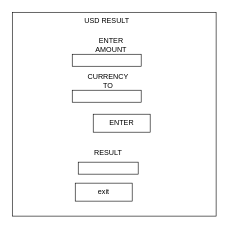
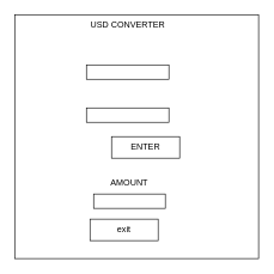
- <mxCell id="3" value="USD RESULT" style="text;html=1;strokeColor=none;fillColor=none;align=center;verticalAlign=middle;whiteSpace=wrap;rounded=0;" parent="1" vertex="1"><mxGeometry x="122.5" y="20" width="110" height="30" as="geometry" /></mxCell>
+ <mxCell id="3" value="USD CONVERTER" style="text;html=1;strokeColor=none;fillColor=none;align=center;verticalAlign=middle;whiteSpace=wrap;rounded=0;" parent="1" vertex="1"><mxGeometry x="122.5" y="20" width="110" height="30" as="geometry" /></mxCell>
- <mxCell id="6" value="ENTER AMOUNT" style="text;html=1;strokeColor=none;fillColor=none;align=center;verticalAlign=middle;whiteSpace=wrap;rounded=0;" parent="1" vertex="1"><mxGeometry x="140" y="60" width="90" height="30" as="geometry" /></mxCell>
- <mxCell id="7" value="CURRENCY TO" style="text;html=1;strokeColor=none;fillColor=none;align=center;verticalAlign=middle;whiteSpace=wrap;rounded=0;" parent="1" vertex="1"><mxGeometry x="140" y="120" width="80" height="30" as="geometry" /></mxCell>
- <mxCell id="10" value="RESULT" style="text;html=1;strokeColor=none;fillColor=none;align=center;verticalAlign=middle;whiteSpace=wrap;rounded=0;" parent="1" vertex="1"><mxGeometry x="150" y="240" width="60" height="30" as="geometry" /></mxCell>
+ <mxCell id="10" value="AMOUNT" style="text;html=1;strokeColor=none;fillColor=none;align=center;verticalAlign=middle;whiteSpace=wrap;rounded=0;" parent="1" vertex="1"><mxGeometry x="150" y="240" width="60" height="30" as="geometry" /></mxCell>
